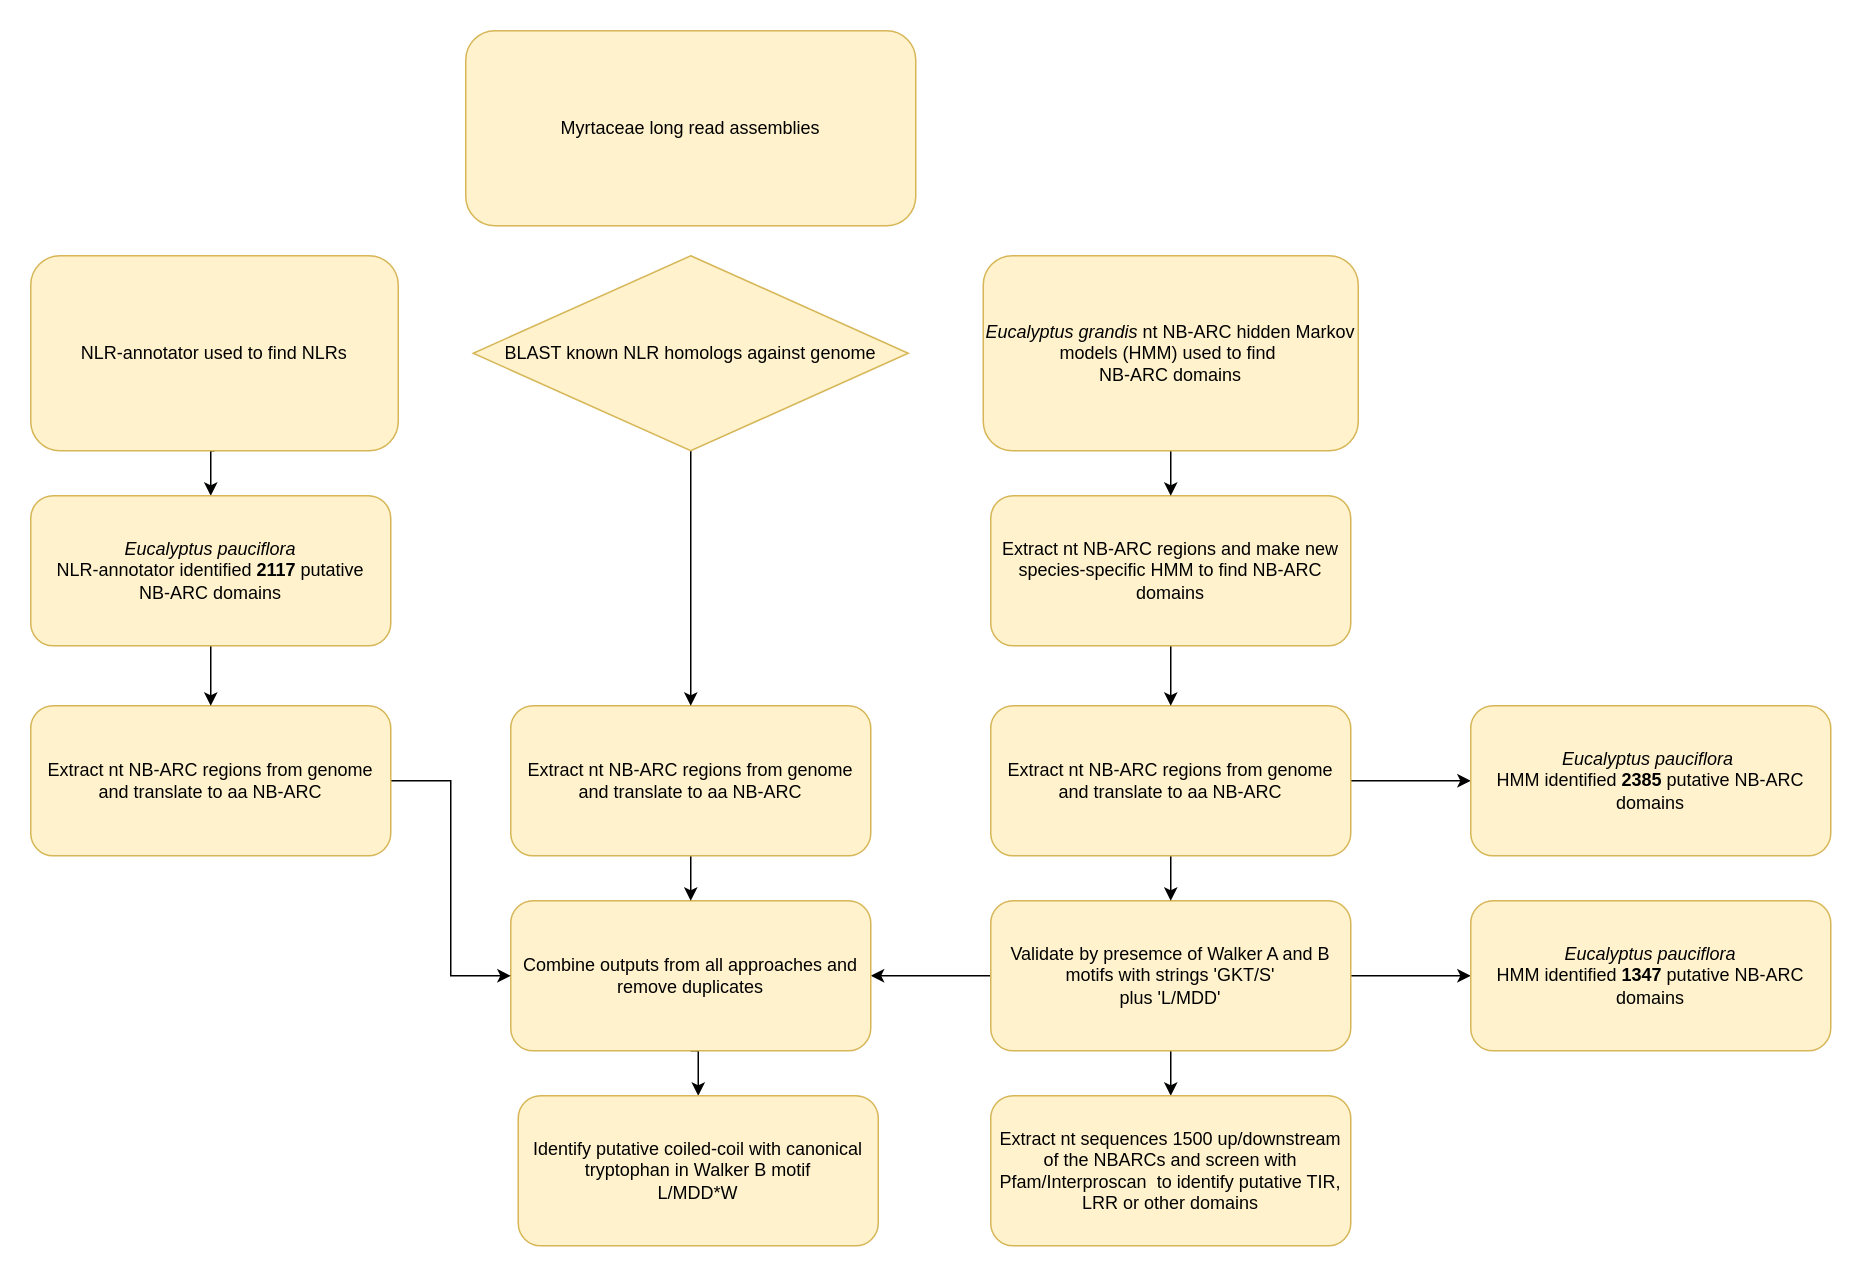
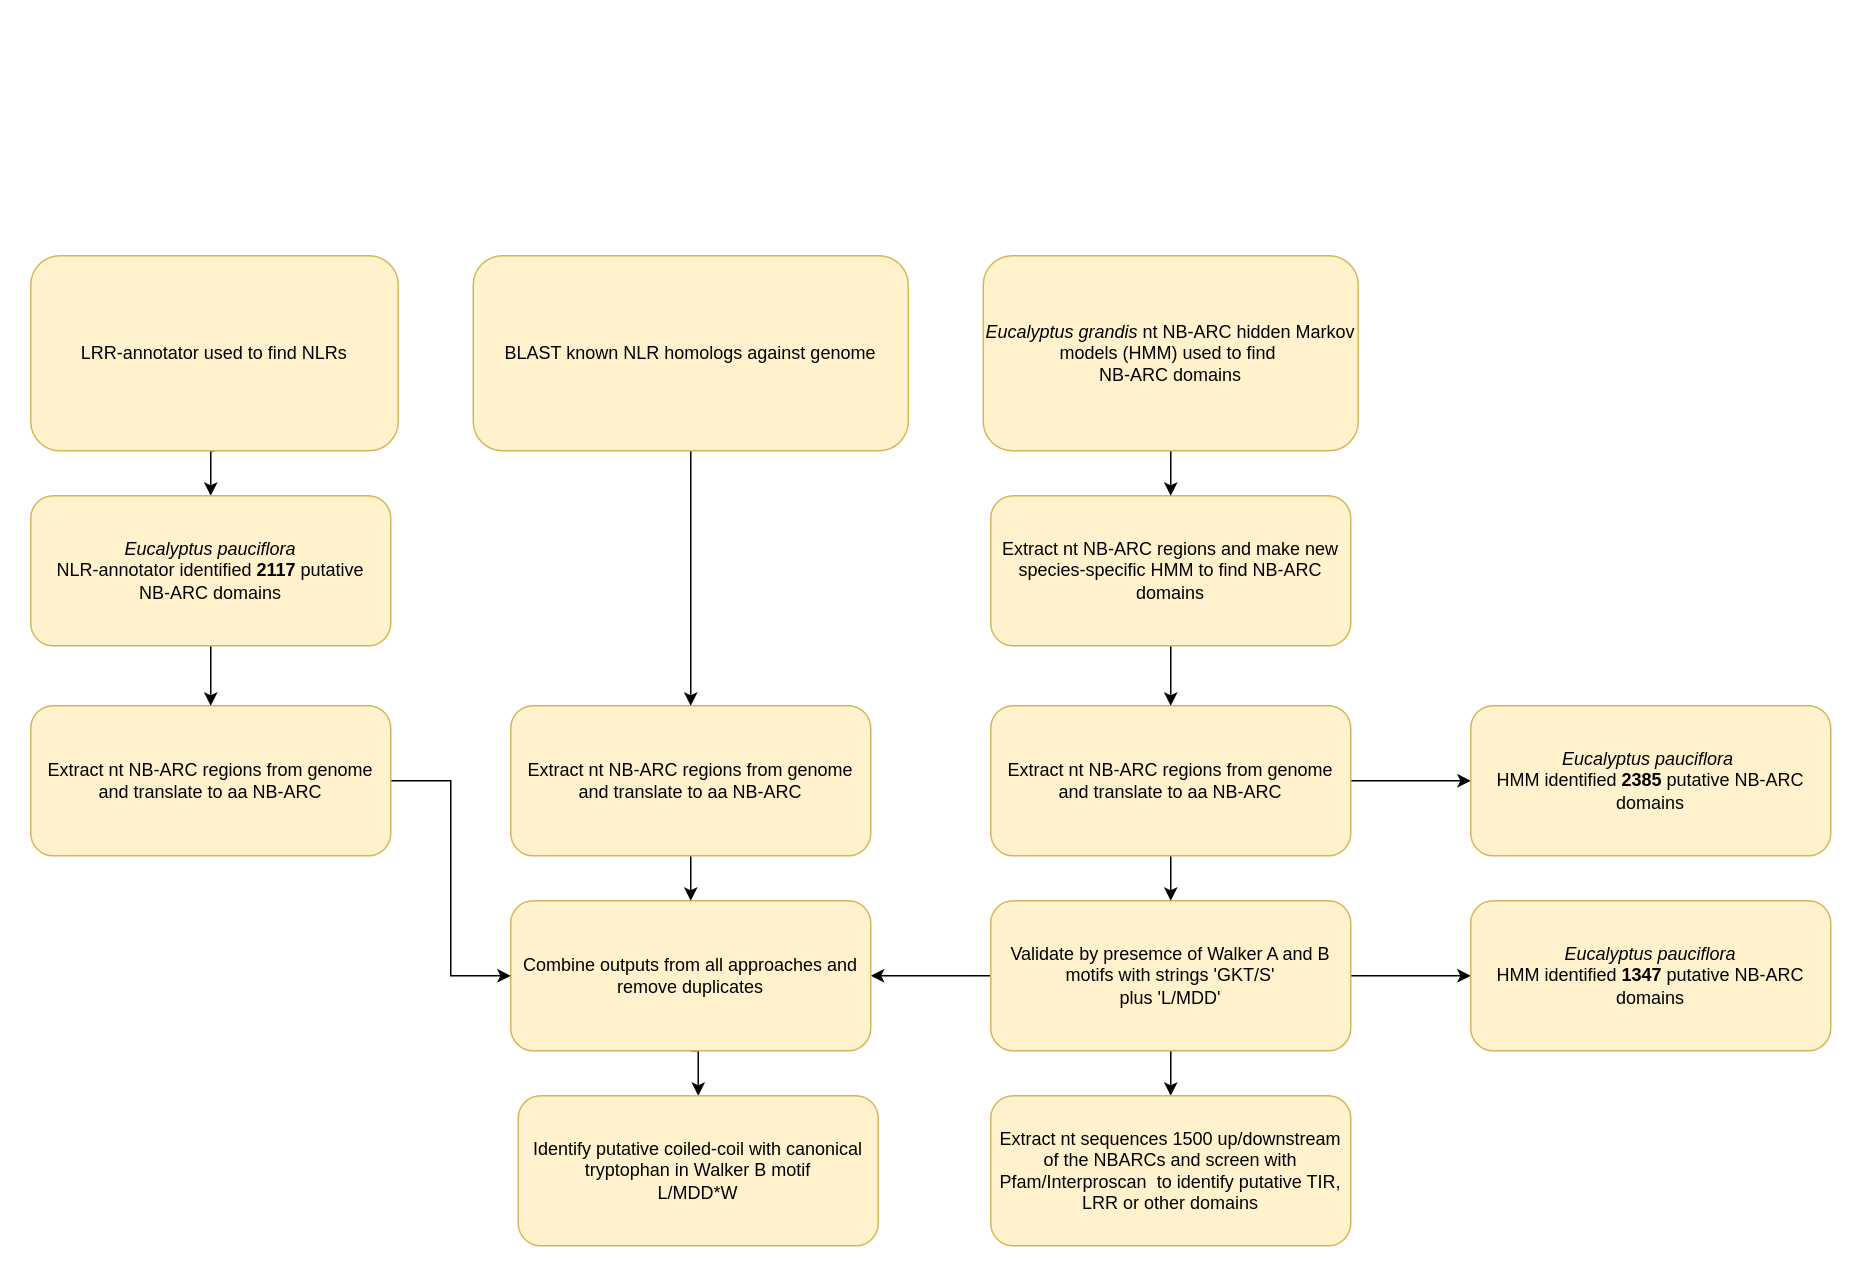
- <mxCell id="12" value="Myrtaceae long read assemblies" style="rounded=1;whiteSpace=wrap;html=1;fontSize=12;glass=0;strokeWidth=1;shadow=0;fillColor=#fff2cc;strokeColor=#d6b656;" parent="1" vertex="1"><mxGeometry x="310" y="20" width="300" height="130" as="geometry" /></mxCell>
- <mxCell id="3" value="NLR-annotator used to find NLRs&lt;br&gt;" style="rounded=1;whiteSpace=wrap;html=1;fontSize=12;glass=0;strokeWidth=1;shadow=0;fillColor=#fff2cc;strokeColor=#d6b656;" parent="1" vertex="1"><mxGeometry x="20" y="170" width="245" height="130" as="geometry" /></mxCell>
+ <mxCell id="3" value="LRR-annotator used to find NLRs&lt;br&gt;" style="rounded=1;whiteSpace=wrap;html=1;fontSize=12;glass=0;strokeWidth=1;shadow=0;fillColor=#fff2cc;strokeColor=#d6b656;" parent="1" vertex="1"><mxGeometry x="20" y="170" width="245" height="130" as="geometry" /></mxCell>
- <mxCell id="26" value="BLAST known NLR homologs against genome" style="rhombus;whiteSpace=wrap;html=1;fontSize=12;glass=0;strokeWidth=1;shadow=0;fillColor=#fff2cc;strokeColor=#d6b656;" parent="1" vertex="1"><mxGeometry x="315" y="170" width="290" height="130" as="geometry" /></mxCell>
+ <mxCell id="26" value="BLAST known NLR homologs against genome" style="rounded=1;whiteSpace=wrap;html=1;fontSize=12;glass=0;strokeWidth=1;shadow=0;fillColor=#fff2cc;strokeColor=#d6b656;" parent="1" vertex="1"><mxGeometry x="315" y="170" width="290" height="130" as="geometry" /></mxCell>
